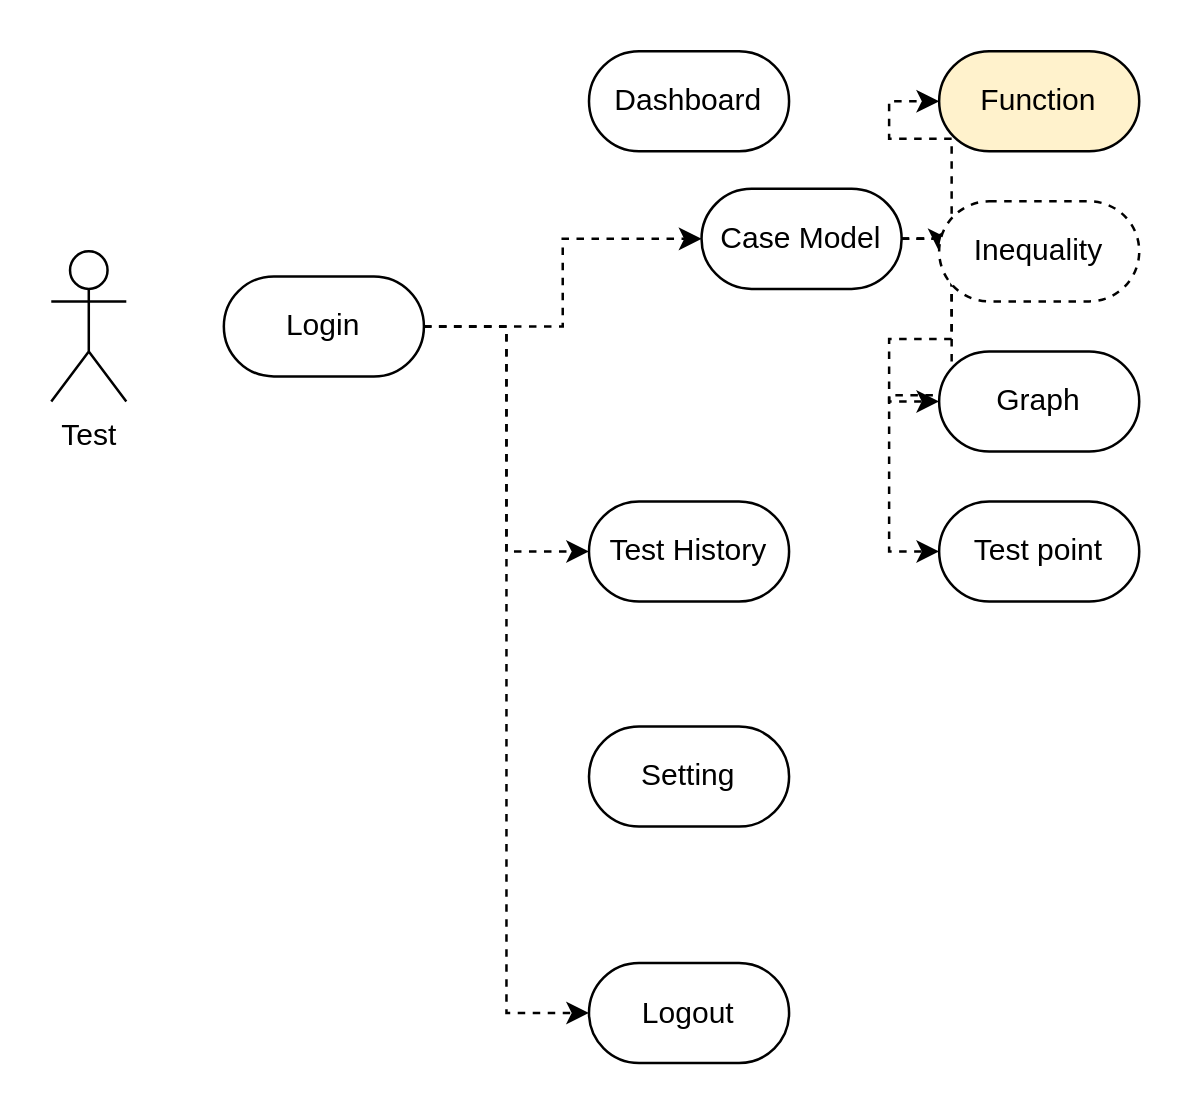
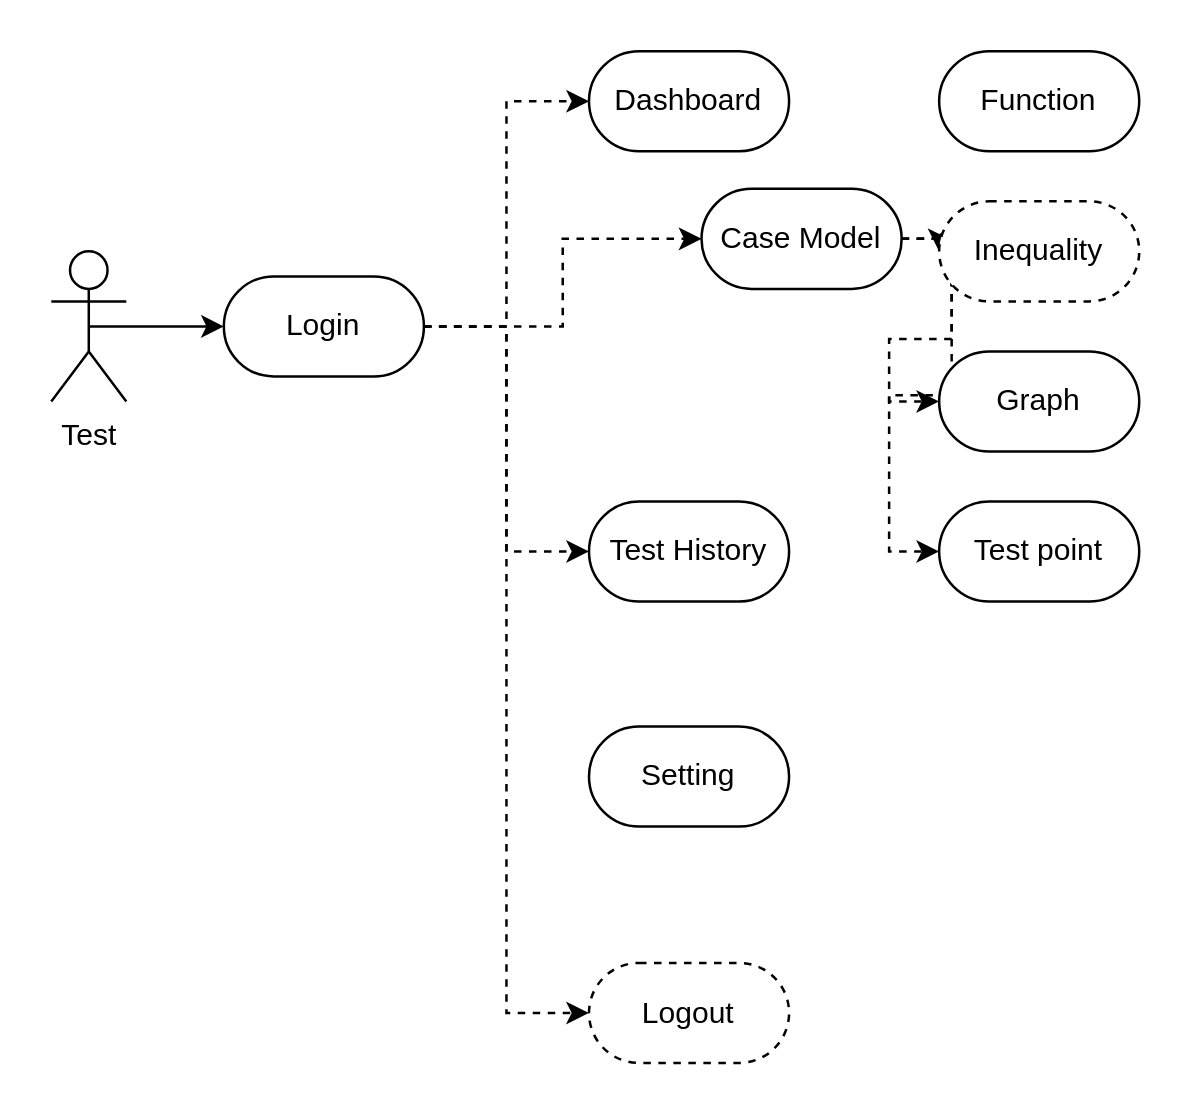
- <mxCell id="15" value="Function" style="rounded=1;whiteSpace=wrap;html=1;arcSize=50;fillColor=#fff2cc;" parent="1" vertex="1"><mxGeometry x="375" y="20" width="80" height="40" as="geometry" /></mxCell>
+ <mxCell id="15" value="Function" style="rounded=1;whiteSpace=wrap;html=1;arcSize=50;" parent="1" vertex="1"><mxGeometry x="375" y="20" width="80" height="40" as="geometry" /></mxCell>
- <mxCell id="10" style="edgeStyle=orthogonalEdgeStyle;rounded=0;orthogonalLoop=1;jettySize=auto;html=1;exitX=1;exitY=0.5;exitDx=0;exitDy=0;entryX=0;entryY=0.5;entryDx=0;entryDy=0;dashed=1;" parent="1" source="14" target="15" edge="1"><mxGeometry relative="1" as="geometry" /></mxCell>
+ <mxCell id="4" style="edgeStyle=orthogonalEdgeStyle;rounded=0;orthogonalLoop=1;jettySize=auto;html=1;exitX=1;exitY=0.5;exitDx=0;exitDy=0;entryX=0;entryY=0.5;entryDx=0;entryDy=0;dashed=1;" parent="1" source="8" target="9" edge="1"><mxGeometry relative="1" as="geometry"><mxPoint x="225" y="10" as="targetPoint" /></mxGeometry></mxCell>
+ <mxCell id="2" style="edgeStyle=orthogonalEdgeStyle;rounded=0;orthogonalLoop=1;jettySize=auto;html=1;exitX=0.5;exitY=0.5;exitDx=0;exitDy=0;exitPerimeter=0;entryX=0;entryY=0.5;entryDx=0;entryDy=0;" parent="1" source="3" target="8" edge="1"><mxGeometry relative="1" as="geometry" /></mxCell>
- <mxCell id="21" value="Logout" style="rounded=1;whiteSpace=wrap;html=1;arcSize=50;" parent="1" vertex="1"><mxGeometry x="235" y="384.5" width="80" height="40" as="geometry" /></mxCell>
+ <mxCell id="21" value="Logout" style="rounded=1;whiteSpace=wrap;html=1;arcSize=50;dashed=1;" parent="1" vertex="1"><mxGeometry x="235" y="384.5" width="80" height="40" as="geometry" /></mxCell>
